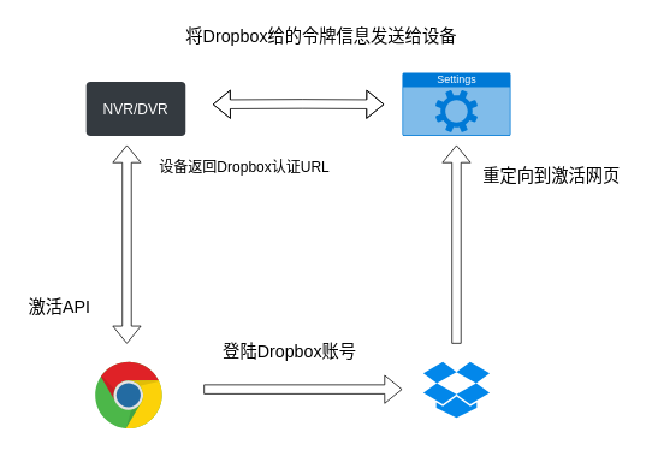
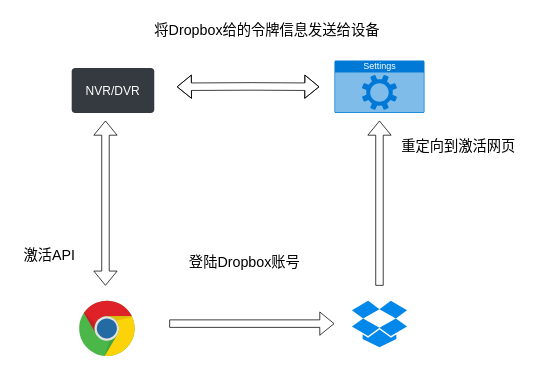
- <mxCell id="7" value="&lt;font style=&quot;vertical-align: inherit; font-size: 16px;&quot;&gt;&lt;font style=&quot;vertical-align: inherit; font-size: 16px;&quot;&gt;设备返回Dropbox认证URL&lt;/font&gt;&lt;/font&gt;" style="text;html=1;align=center;verticalAlign=middle;resizable=0;points=[];autosize=1;strokeColor=none;fillColor=none;fontSize=16;" vertex="1" parent="1"><mxGeometry x="165" y="170" width="210" height="30" as="geometry" /></mxCell>
- <mxCell id="10" value="&lt;font style=&quot;vertical-align: inherit;&quot;&gt;&lt;font style=&quot;vertical-align: inherit;&quot;&gt;登陆Dropbox账号&lt;/font&gt;&lt;/font&gt;" style="text;html=1;align=center;verticalAlign=middle;resizable=0;points=[];autosize=1;strokeColor=none;fillColor=none;fontSize=19;" vertex="1" parent="1"><mxGeometry x="235" y="370" width="170" height="40" as="geometry" /></mxCell>
+ <mxCell id="10" value="&lt;font style=&quot;vertical-align: inherit;&quot;&gt;&lt;font style=&quot;vertical-align: inherit;&quot;&gt;登陆Dropbox账号&lt;/font&gt;&lt;/font&gt;" style="text;html=1;align=center;verticalAlign=middle;resizable=0;points=[];autosize=1;strokeColor=none;fillColor=none;fontSize=19;" vertex="1" parent="1"><mxGeometry x="240" y="330" width="170" height="40" as="geometry" /></mxCell>
